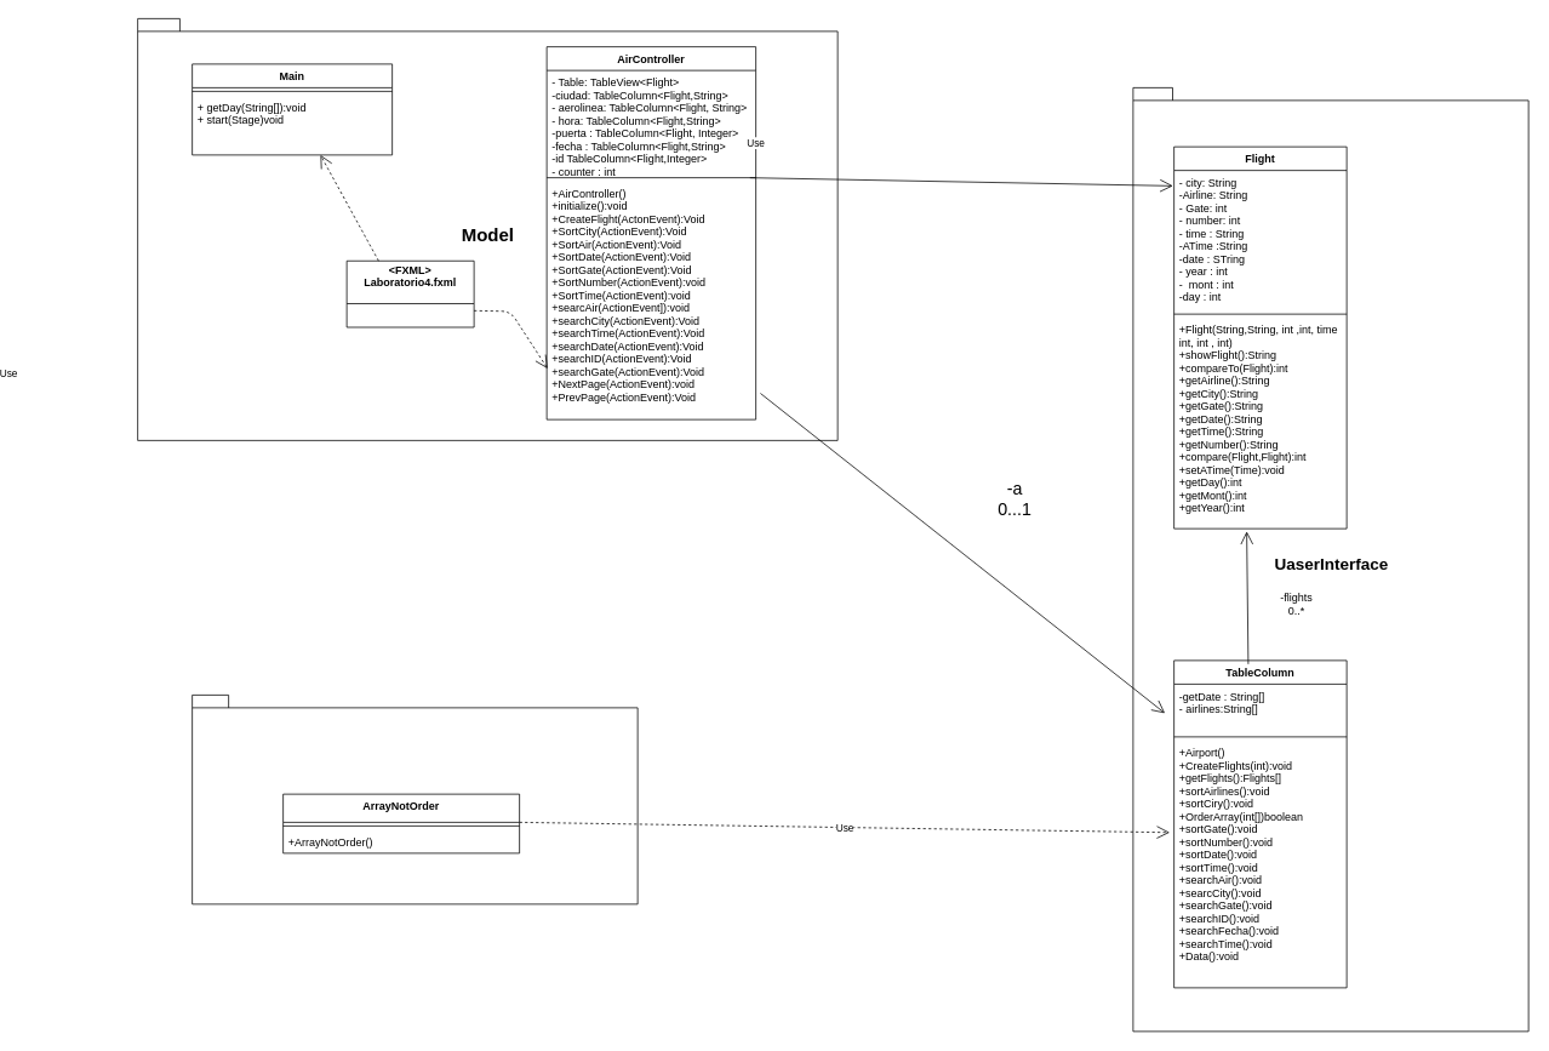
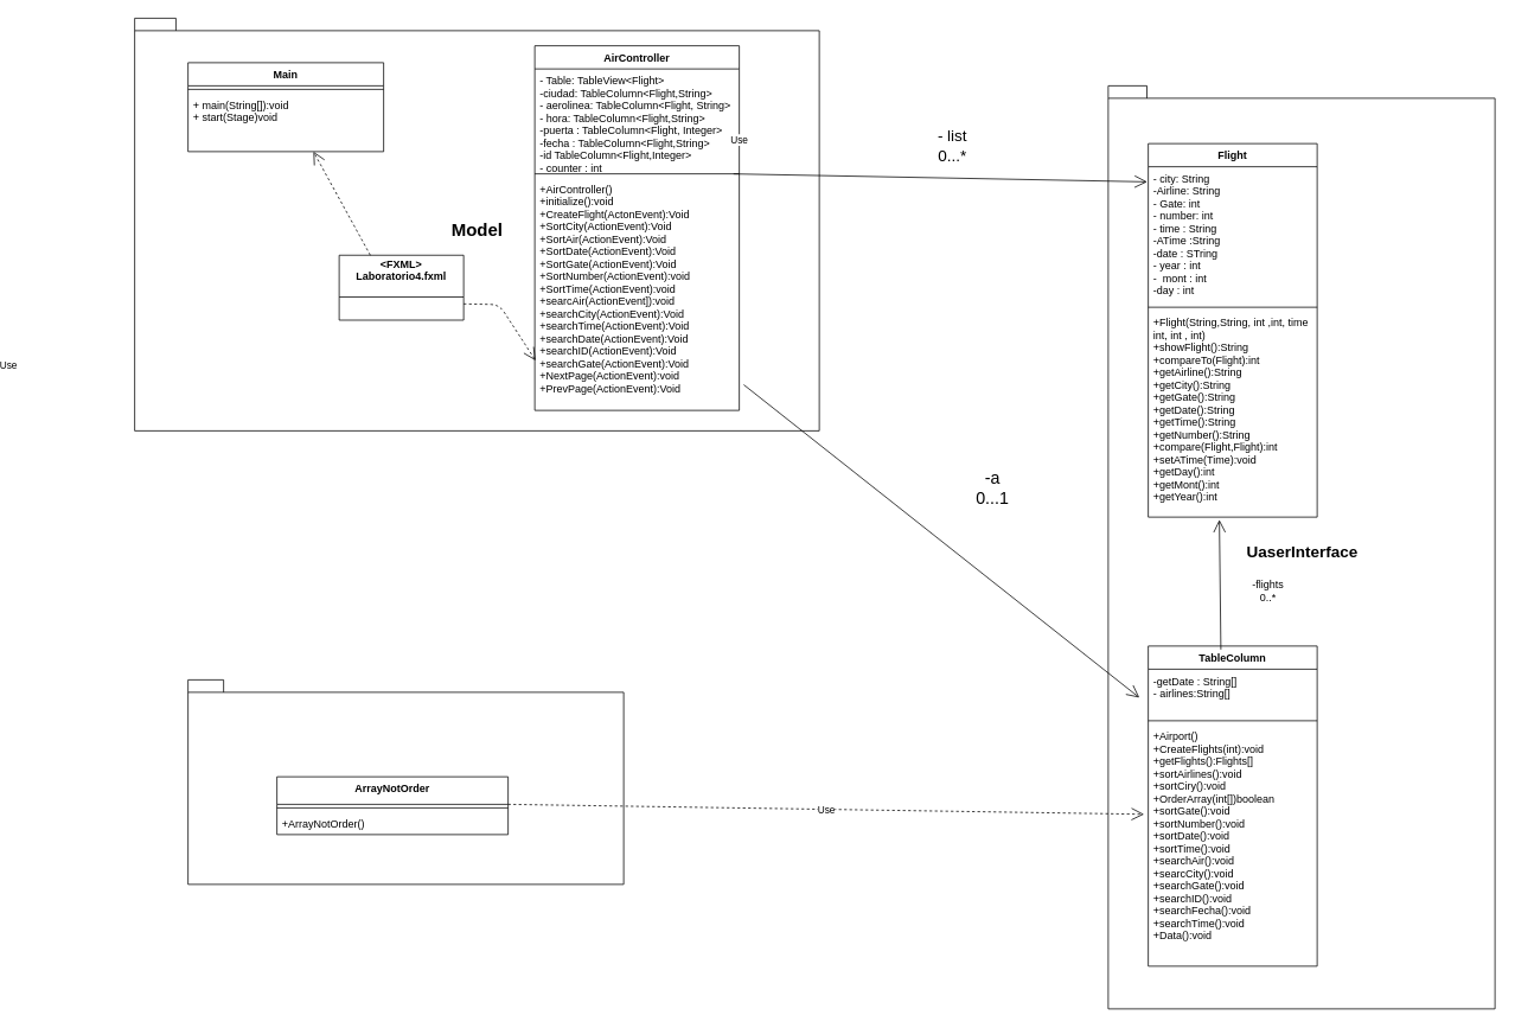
- <mxCell id="7" value="+ getDay(String[]):void&#10;+ start(Stage)void&#10;" style="text;strokeColor=none;fillColor=none;align=left;verticalAlign=top;spacingLeft=4;spacingRight=4;overflow=hidden;rotatable=0;points=[[0,0.5],[1,0.5]];portConstraint=eastwest;" parent="5" vertex="1"><mxGeometry y="34" width="220" height="66" as="geometry" /></mxCell>
+ <mxCell id="7" value="+ main(String[]):void&#10;+ start(Stage)void&#10;" style="text;strokeColor=none;fillColor=none;align=left;verticalAlign=top;spacingLeft=4;spacingRight=4;overflow=hidden;rotatable=0;points=[[0,0.5],[1,0.5]];portConstraint=eastwest;" parent="5" vertex="1"><mxGeometry y="34" width="220" height="66" as="geometry" /></mxCell>
+ <mxCell id="17" value="&lt;div style=&quot;font-size: 18px&quot;&gt;&lt;font style=&quot;font-size: 18px&quot;&gt;- list&lt;/font&gt;&lt;/div&gt;&lt;div style=&quot;font-size: 18px&quot;&gt;&lt;font style=&quot;font-size: 18px&quot;&gt;0...*&lt;/font&gt;&lt;br&gt;&lt;/div&gt;" style="text;html=1;strokeColor=none;fillColor=none;align=center;verticalAlign=middle;whiteSpace=wrap;rounded=0;" parent="1" vertex="1"><mxGeometry x="880" y="134" width="120" height="60" as="geometry" /></mxCell>
